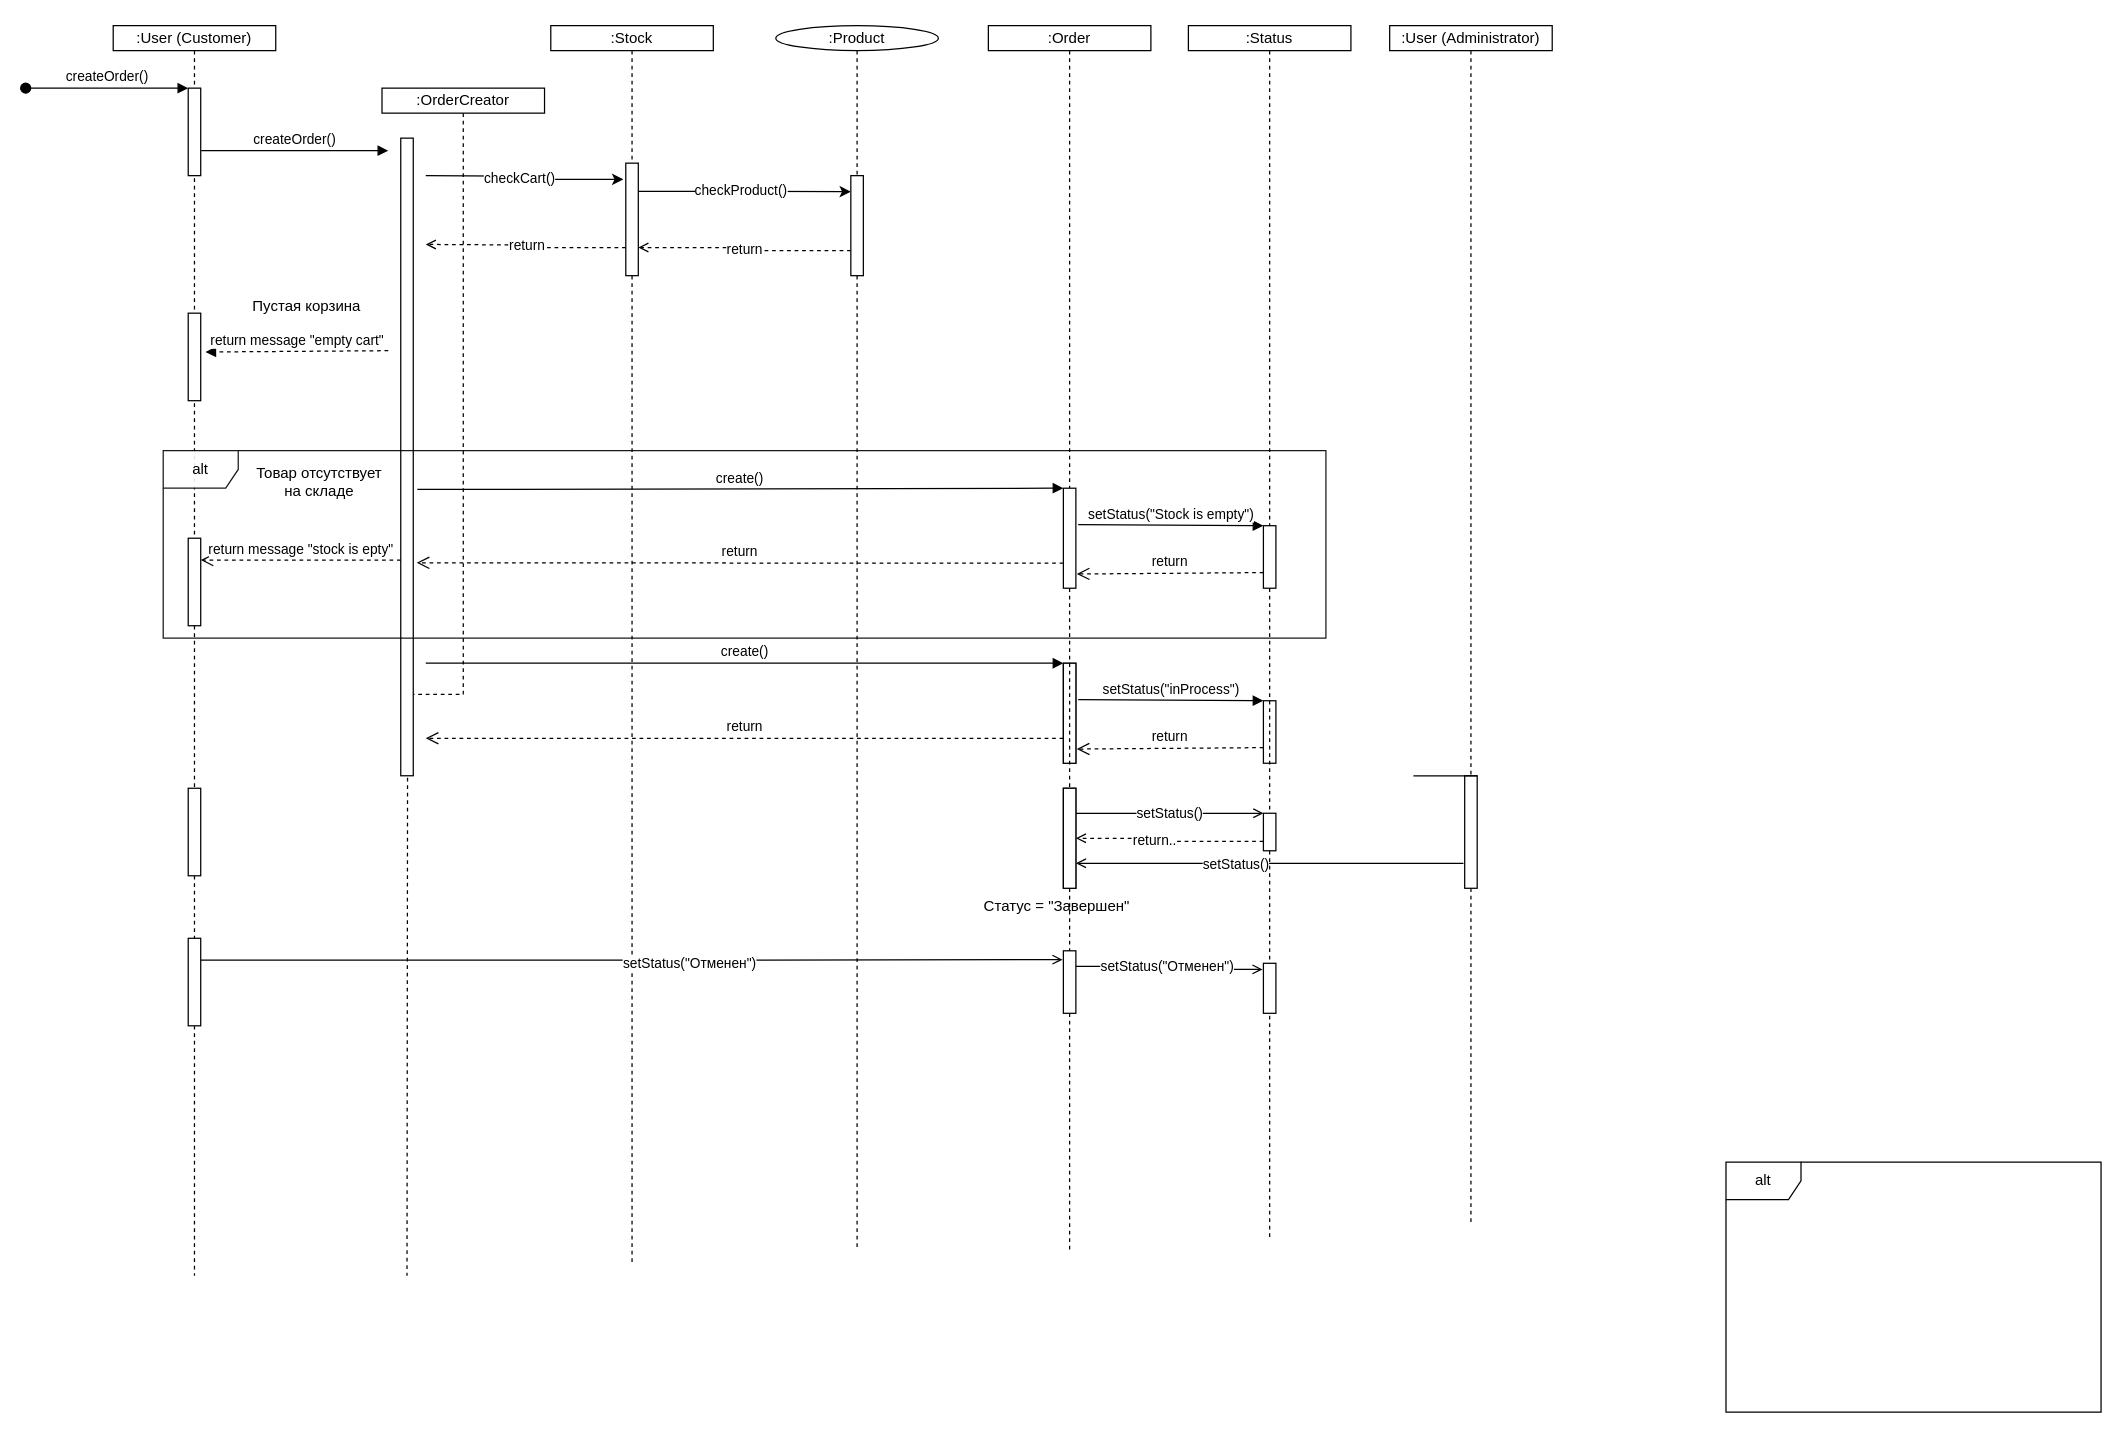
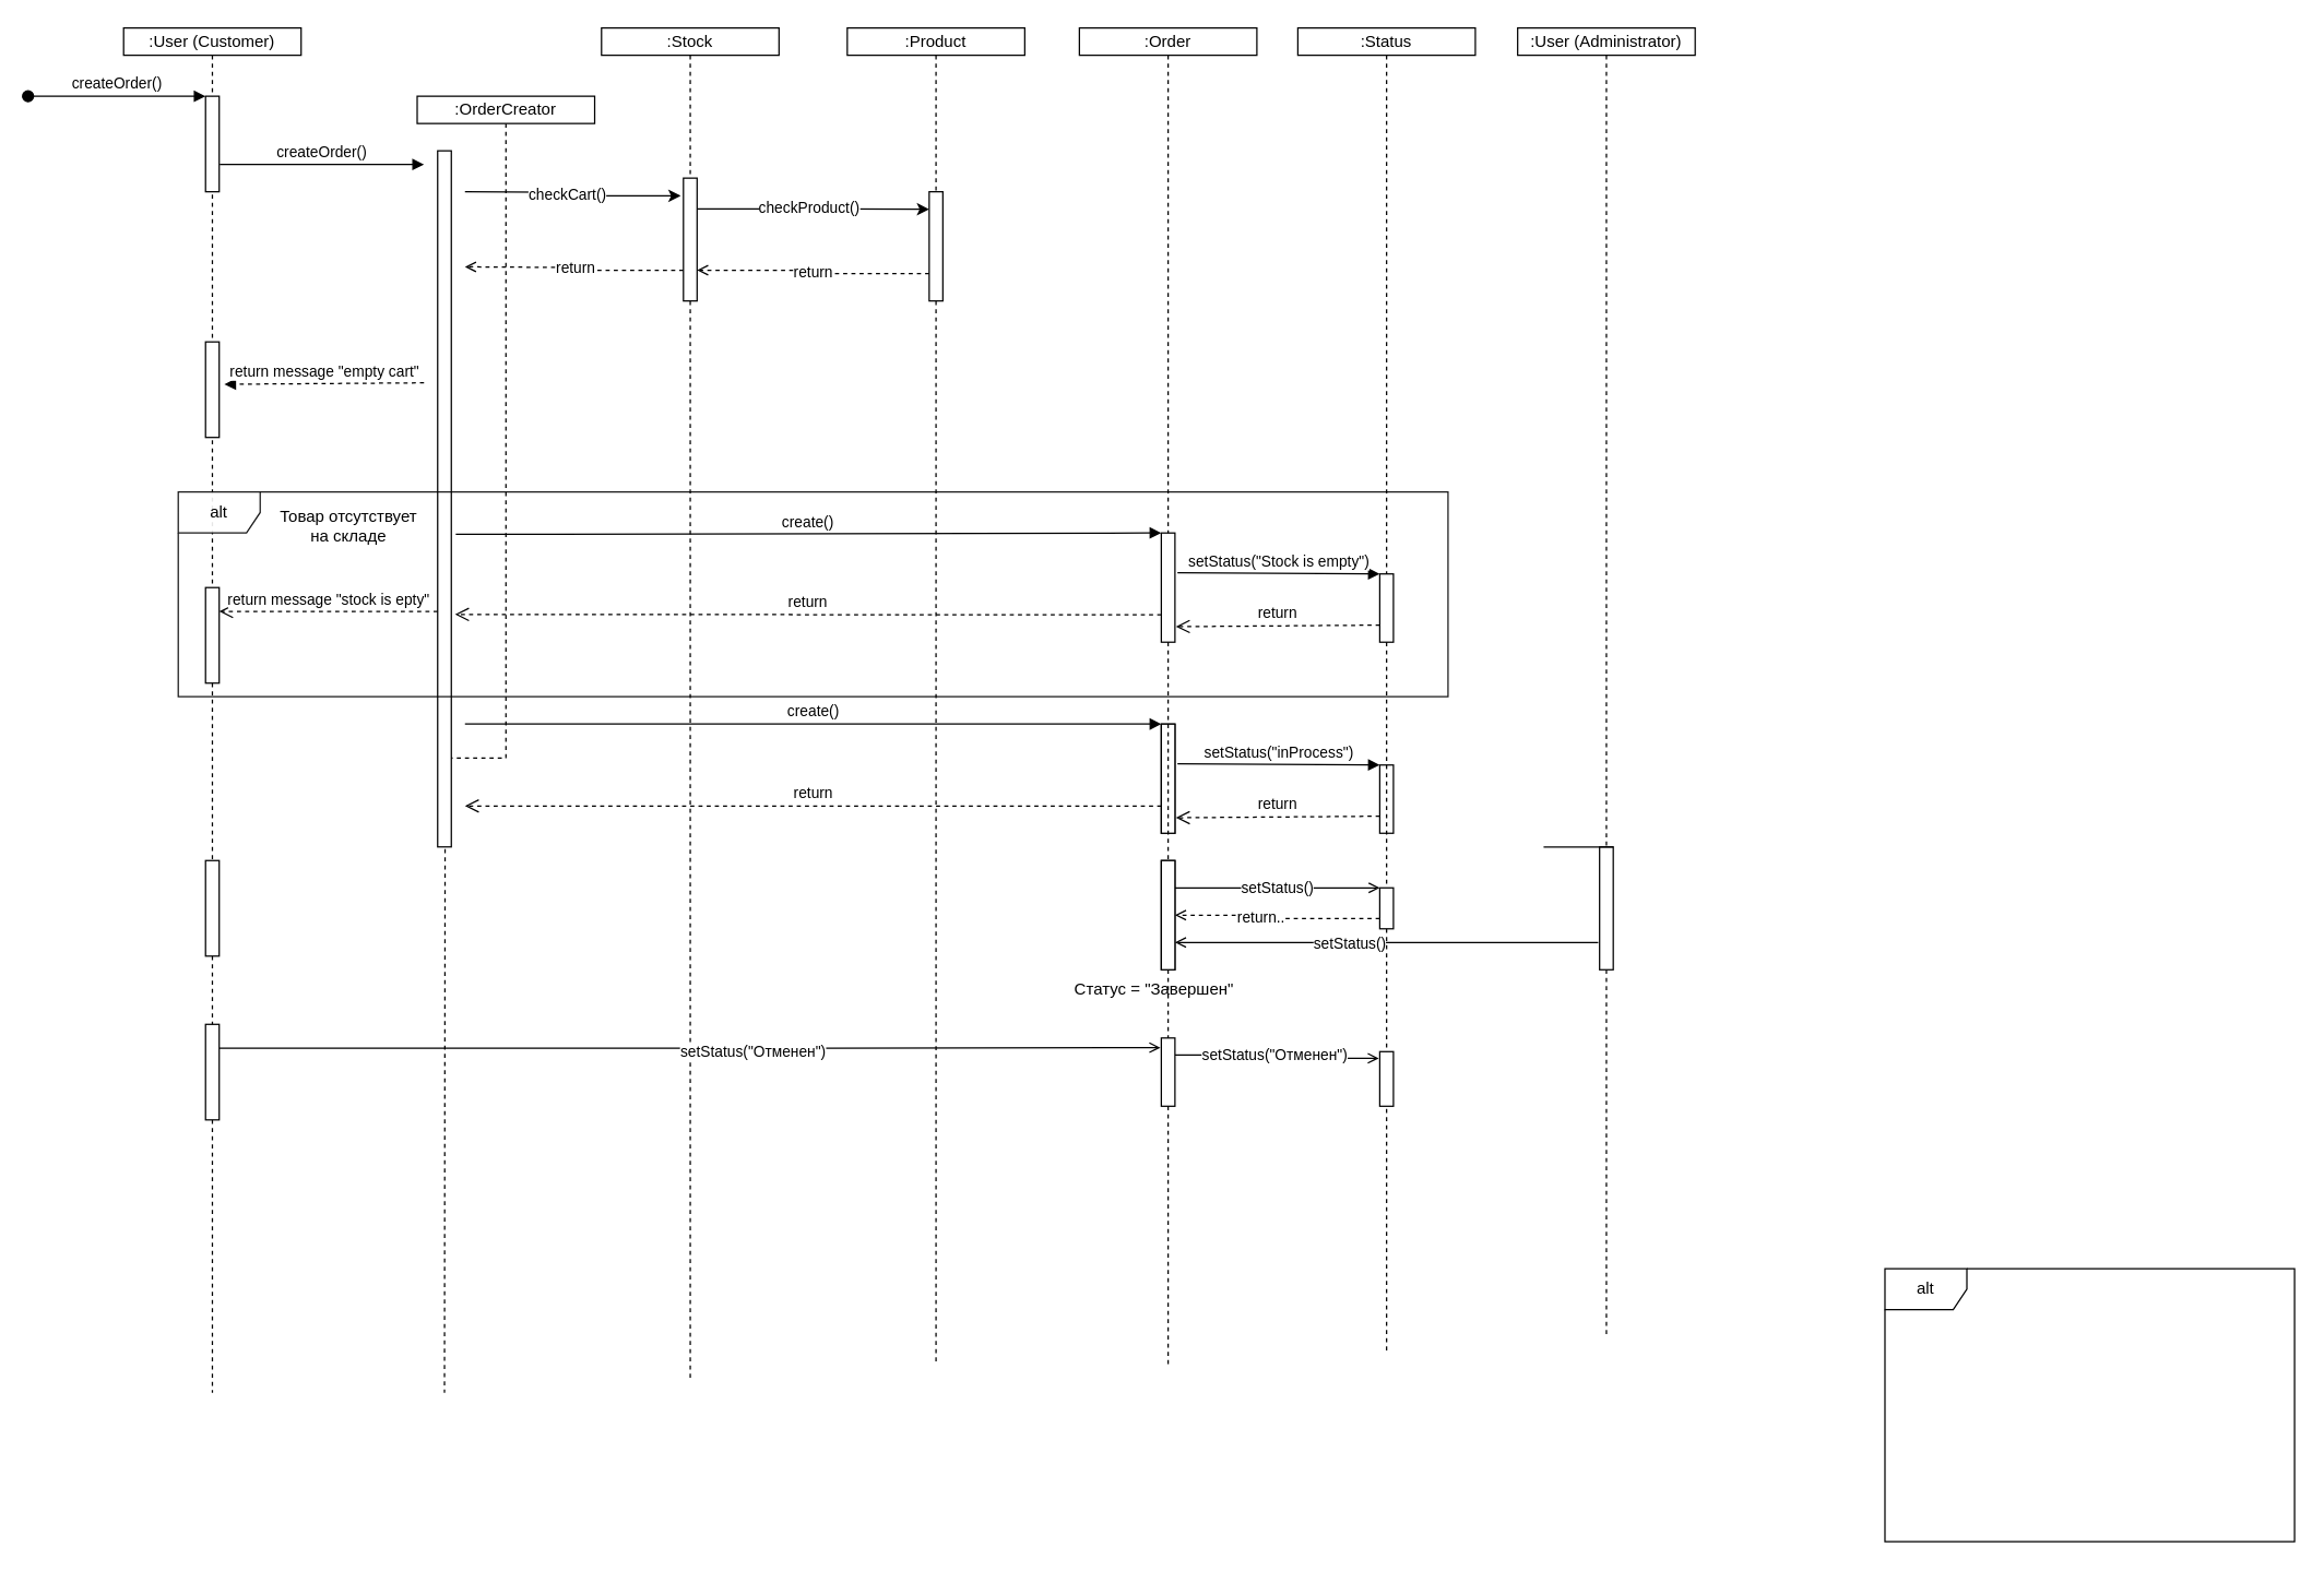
- <mxCell id="18" value=":Product" style="ellipse;whiteSpace=wrap;html=1;" vertex="1" parent="1"><mxGeometry x="620" y="20" width="130" height="20" as="geometry" /></mxCell>
+ <mxCell id="18" value=":Product" style="rounded=0;whiteSpace=wrap;html=1;" vertex="1" parent="1"><mxGeometry x="620" y="20" width="130" height="20" as="geometry" /></mxCell>
- <mxCell id="21" value="Пустая корзина" style="text;html=1;strokeColor=none;fillColor=none;align=center;verticalAlign=middle;whiteSpace=wrap;rounded=0;" vertex="1" parent="1"><mxGeometry x="190" y="230" width="110" height="30" as="geometry" /></mxCell>
